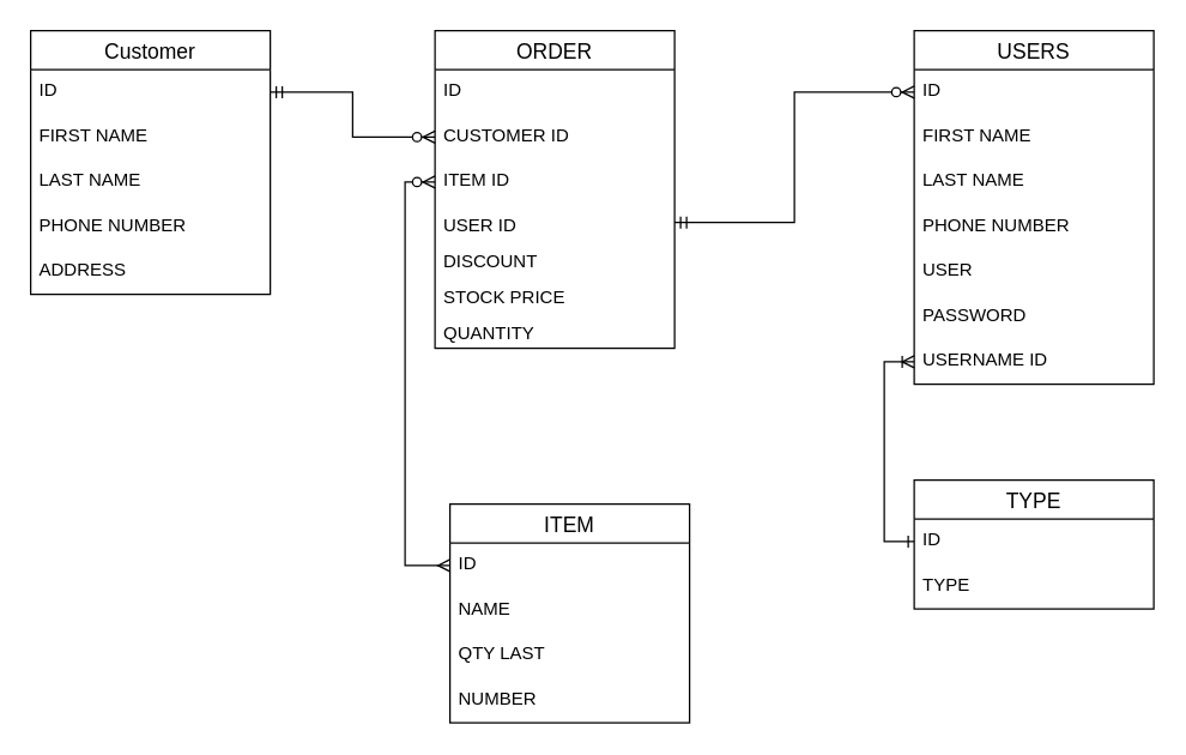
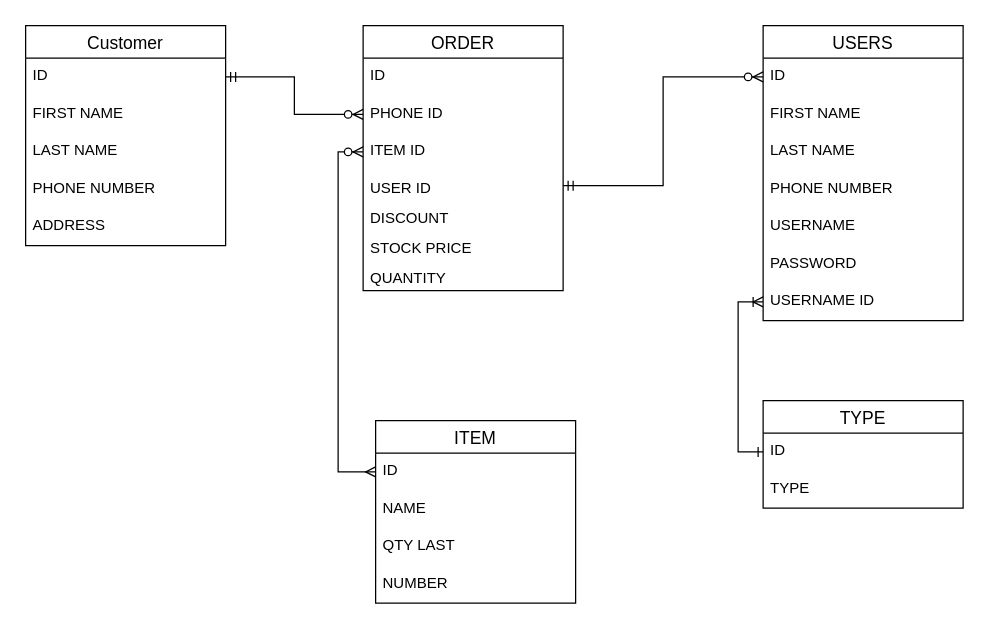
- <mxCell id="26" value="CUSTOMER ID" style="text;strokeColor=none;fillColor=none;spacingLeft=4;spacingRight=4;overflow=hidden;rotatable=0;points=[[0,0.5],[1,0.5]];portConstraint=eastwest;fontSize=12;" vertex="1" parent="24"><mxGeometry y="56" width="160" height="30" as="geometry" /></mxCell>
+ <mxCell id="26" value="PHONE ID" style="text;strokeColor=none;fillColor=none;spacingLeft=4;spacingRight=4;overflow=hidden;rotatable=0;points=[[0,0.5],[1,0.5]];portConstraint=eastwest;fontSize=12;" vertex="1" parent="24"><mxGeometry y="56" width="160" height="30" as="geometry" /></mxCell>
- <mxCell id="7" value="USER" style="text;strokeColor=none;fillColor=none;spacingLeft=4;spacingRight=4;overflow=hidden;rotatable=0;points=[[0,0.5],[1,0.5]];portConstraint=eastwest;fontSize=12;" vertex="1" parent="2"><mxGeometry y="146" width="160" height="30" as="geometry" /></mxCell>
+ <mxCell id="7" value="USERNAME" style="text;strokeColor=none;fillColor=none;spacingLeft=4;spacingRight=4;overflow=hidden;rotatable=0;points=[[0,0.5],[1,0.5]];portConstraint=eastwest;fontSize=12;" vertex="1" parent="2"><mxGeometry y="146" width="160" height="30" as="geometry" /></mxCell>
